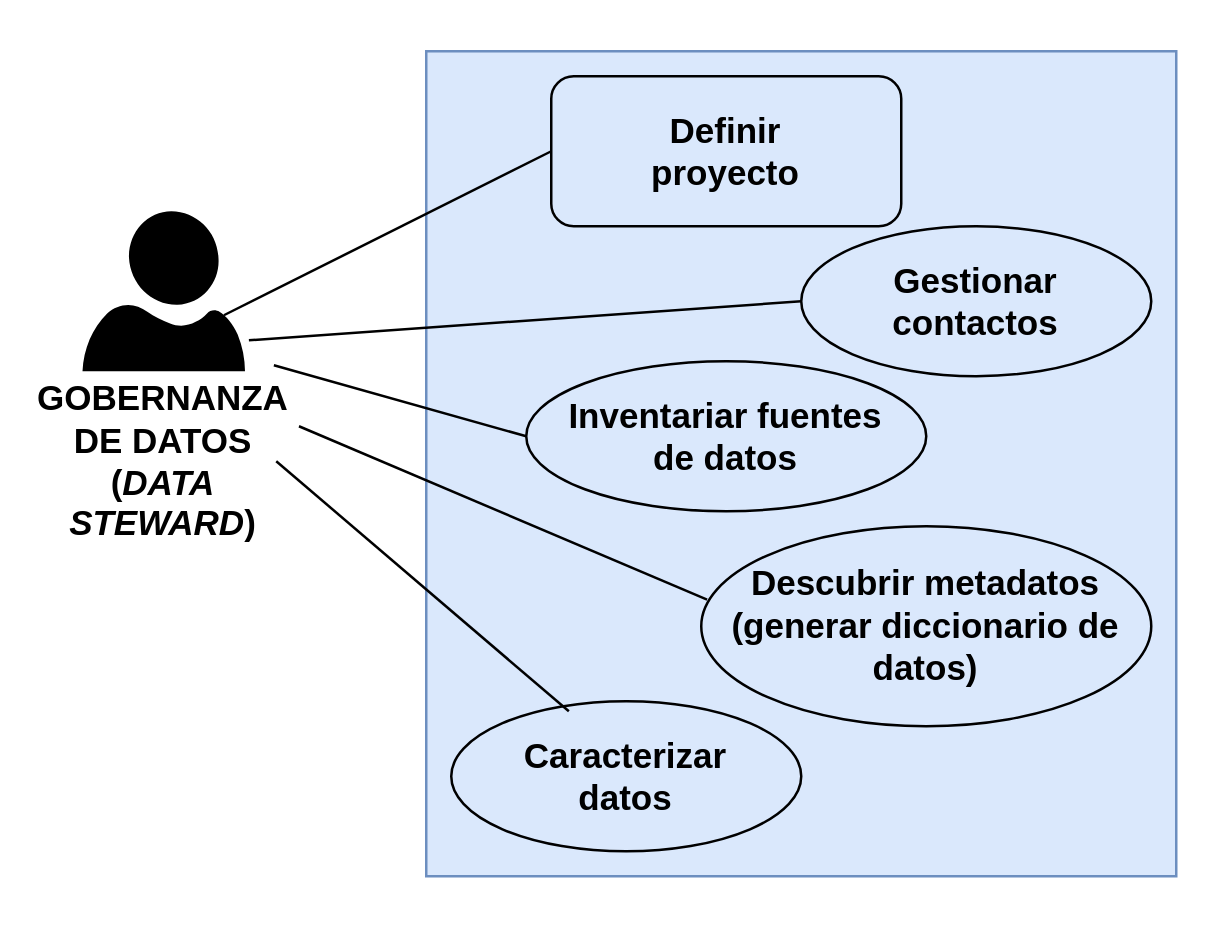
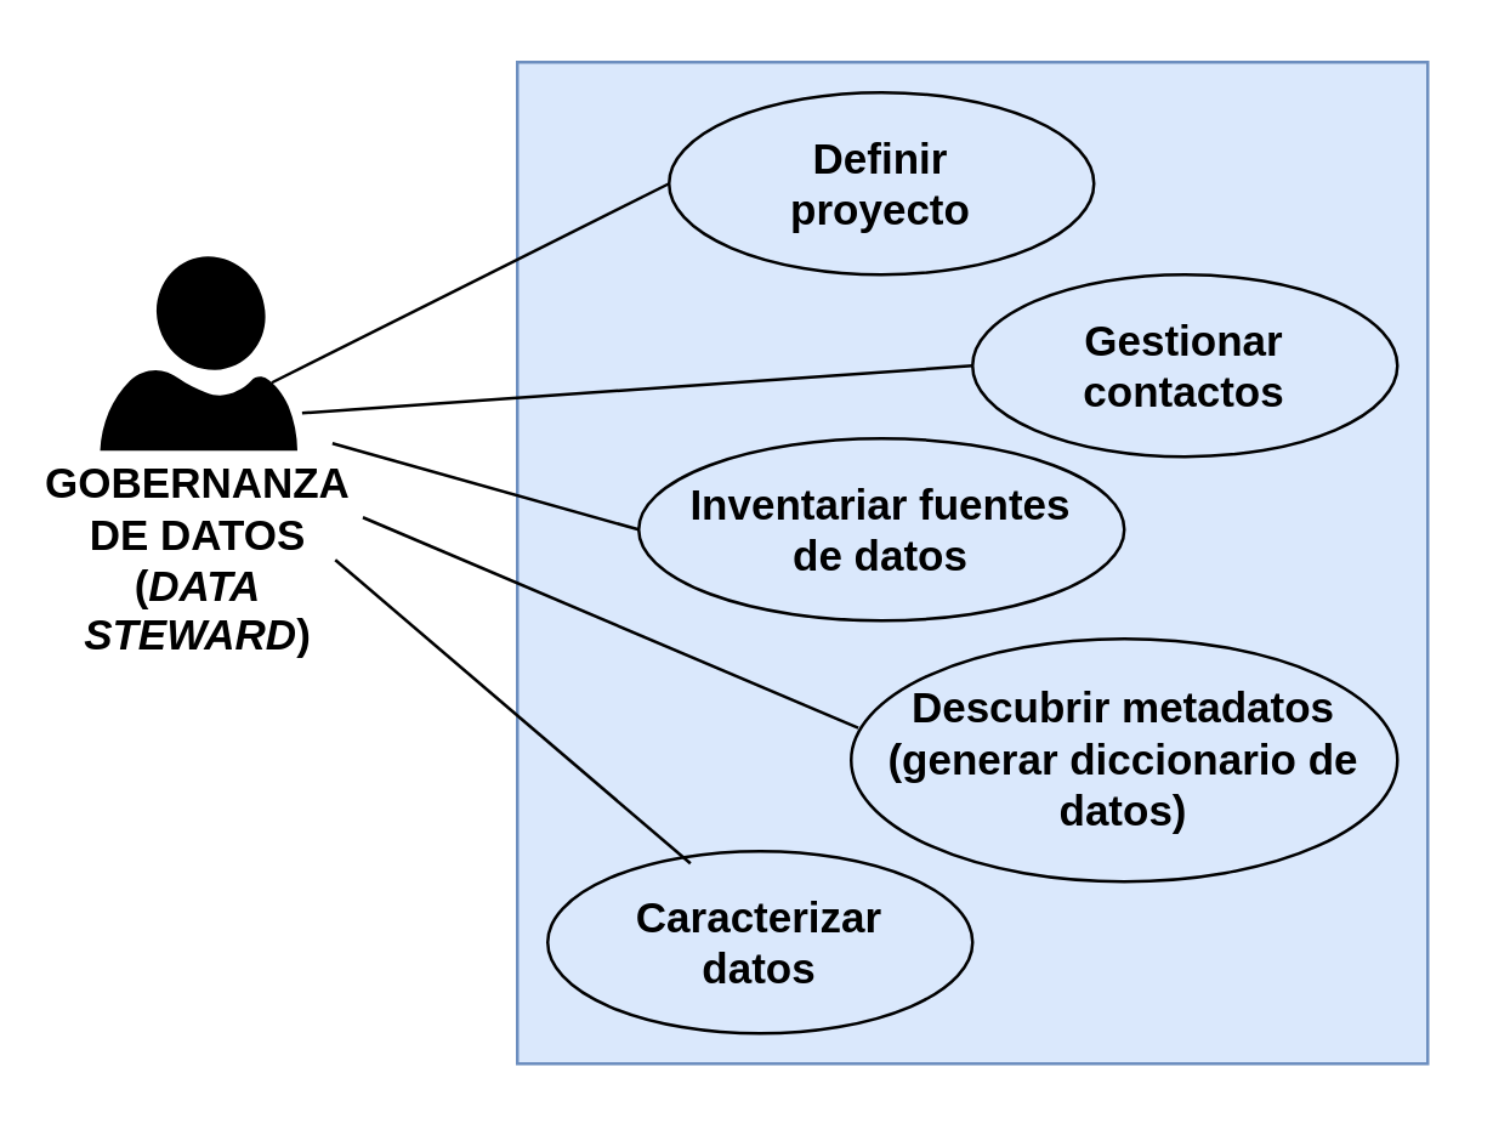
- <mxCell id="5" value="&lt;div style=&quot;font-size: 14px&quot;&gt;&lt;b&gt;&lt;font style=&quot;font-size: 14px&quot;&gt;Definir&lt;br&gt;&lt;/font&gt;&lt;/b&gt;&lt;/div&gt;&lt;div style=&quot;font-size: 14px&quot;&gt;&lt;b&gt;&lt;font style=&quot;font-size: 14px&quot;&gt;proyecto&lt;/font&gt;&lt;/b&gt;&lt;/div&gt;" style="whiteSpace=wrap;html=1;fontSize=24;fillColor=none;rounded=1;" parent="1" vertex="1"><mxGeometry x="220" y="30" width="140" height="60" as="geometry" /></mxCell>
+ <mxCell id="5" value="&lt;div style=&quot;font-size: 14px&quot;&gt;&lt;b&gt;&lt;font style=&quot;font-size: 14px&quot;&gt;Definir&lt;br&gt;&lt;/font&gt;&lt;/b&gt;&lt;/div&gt;&lt;div style=&quot;font-size: 14px&quot;&gt;&lt;b&gt;&lt;font style=&quot;font-size: 14px&quot;&gt;proyecto&lt;/font&gt;&lt;/b&gt;&lt;/div&gt;" style="ellipse;whiteSpace=wrap;html=1;fontSize=24;fillColor=none;" parent="1" vertex="1"><mxGeometry x="220" y="30" width="140" height="60" as="geometry" /></mxCell>
